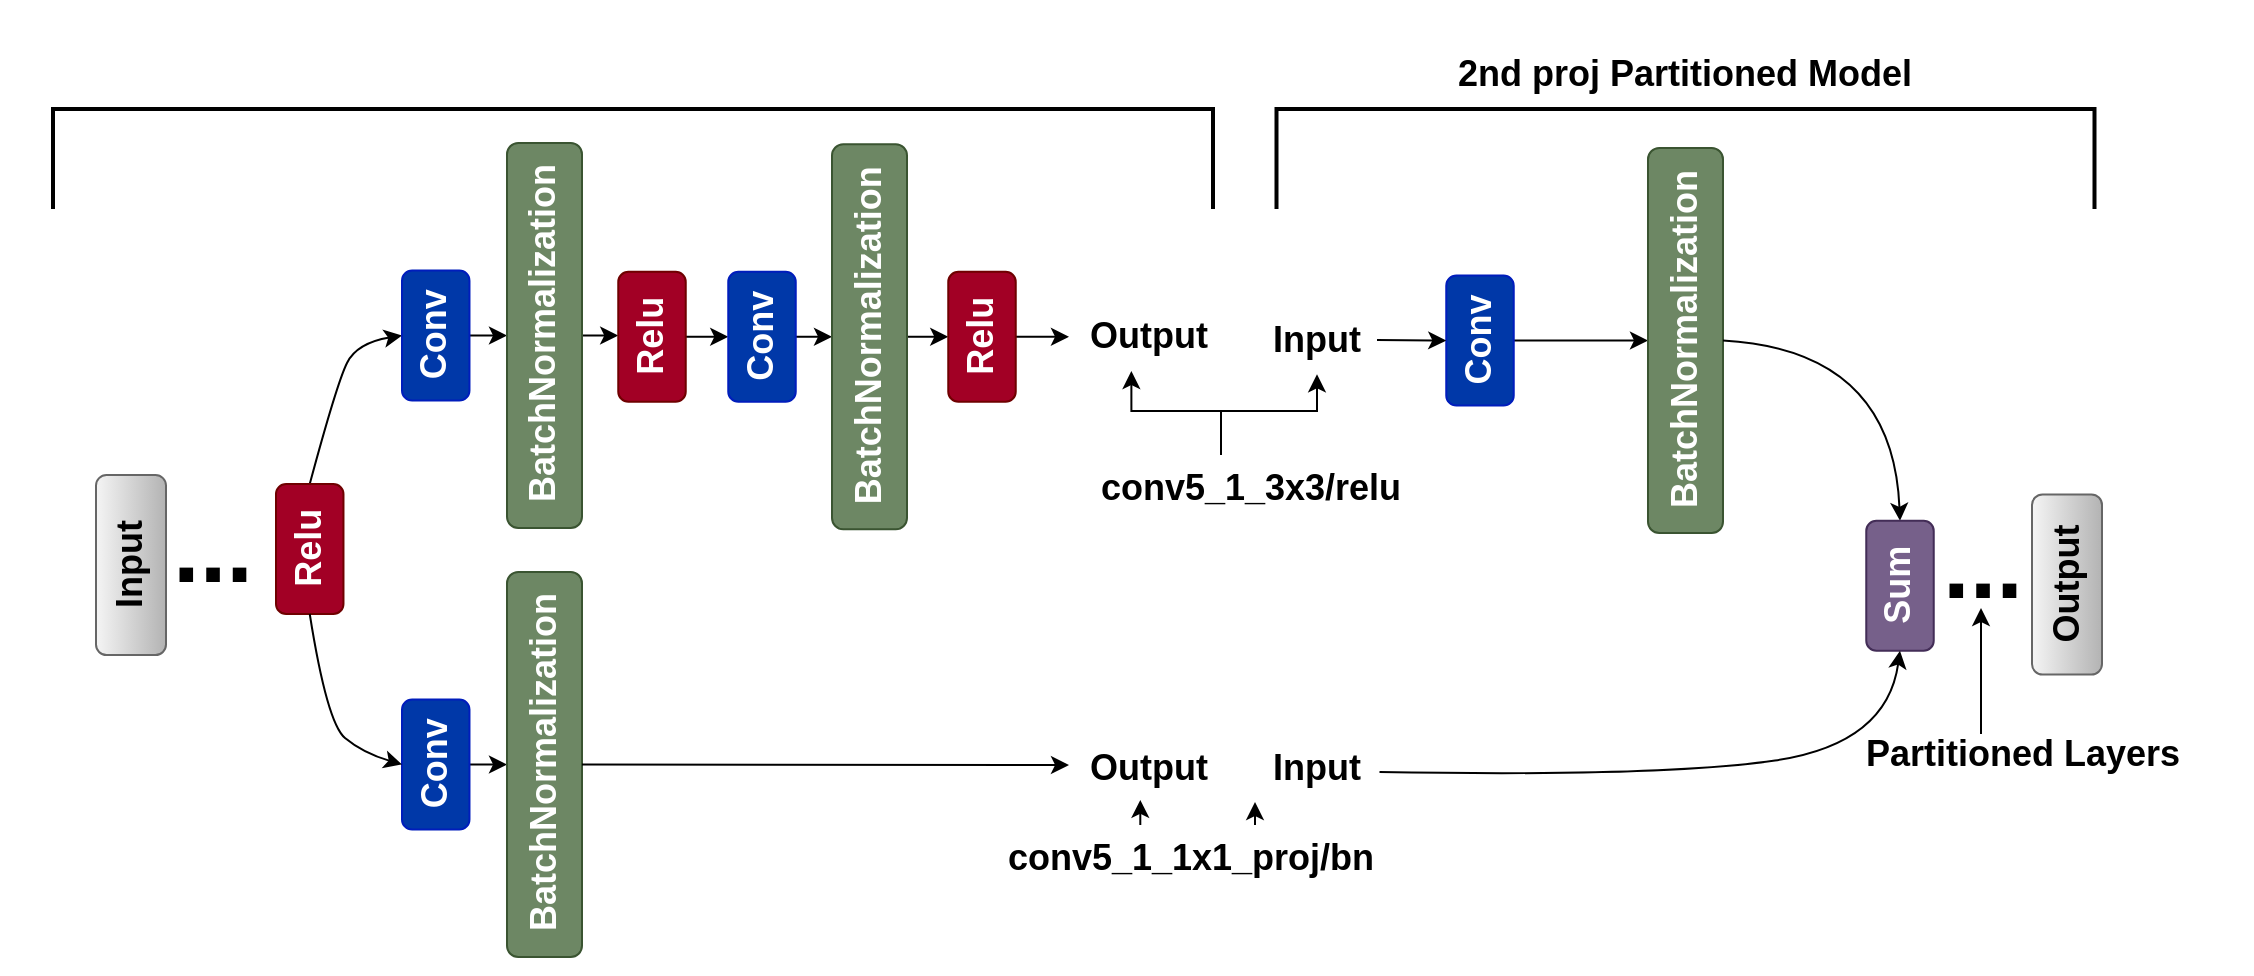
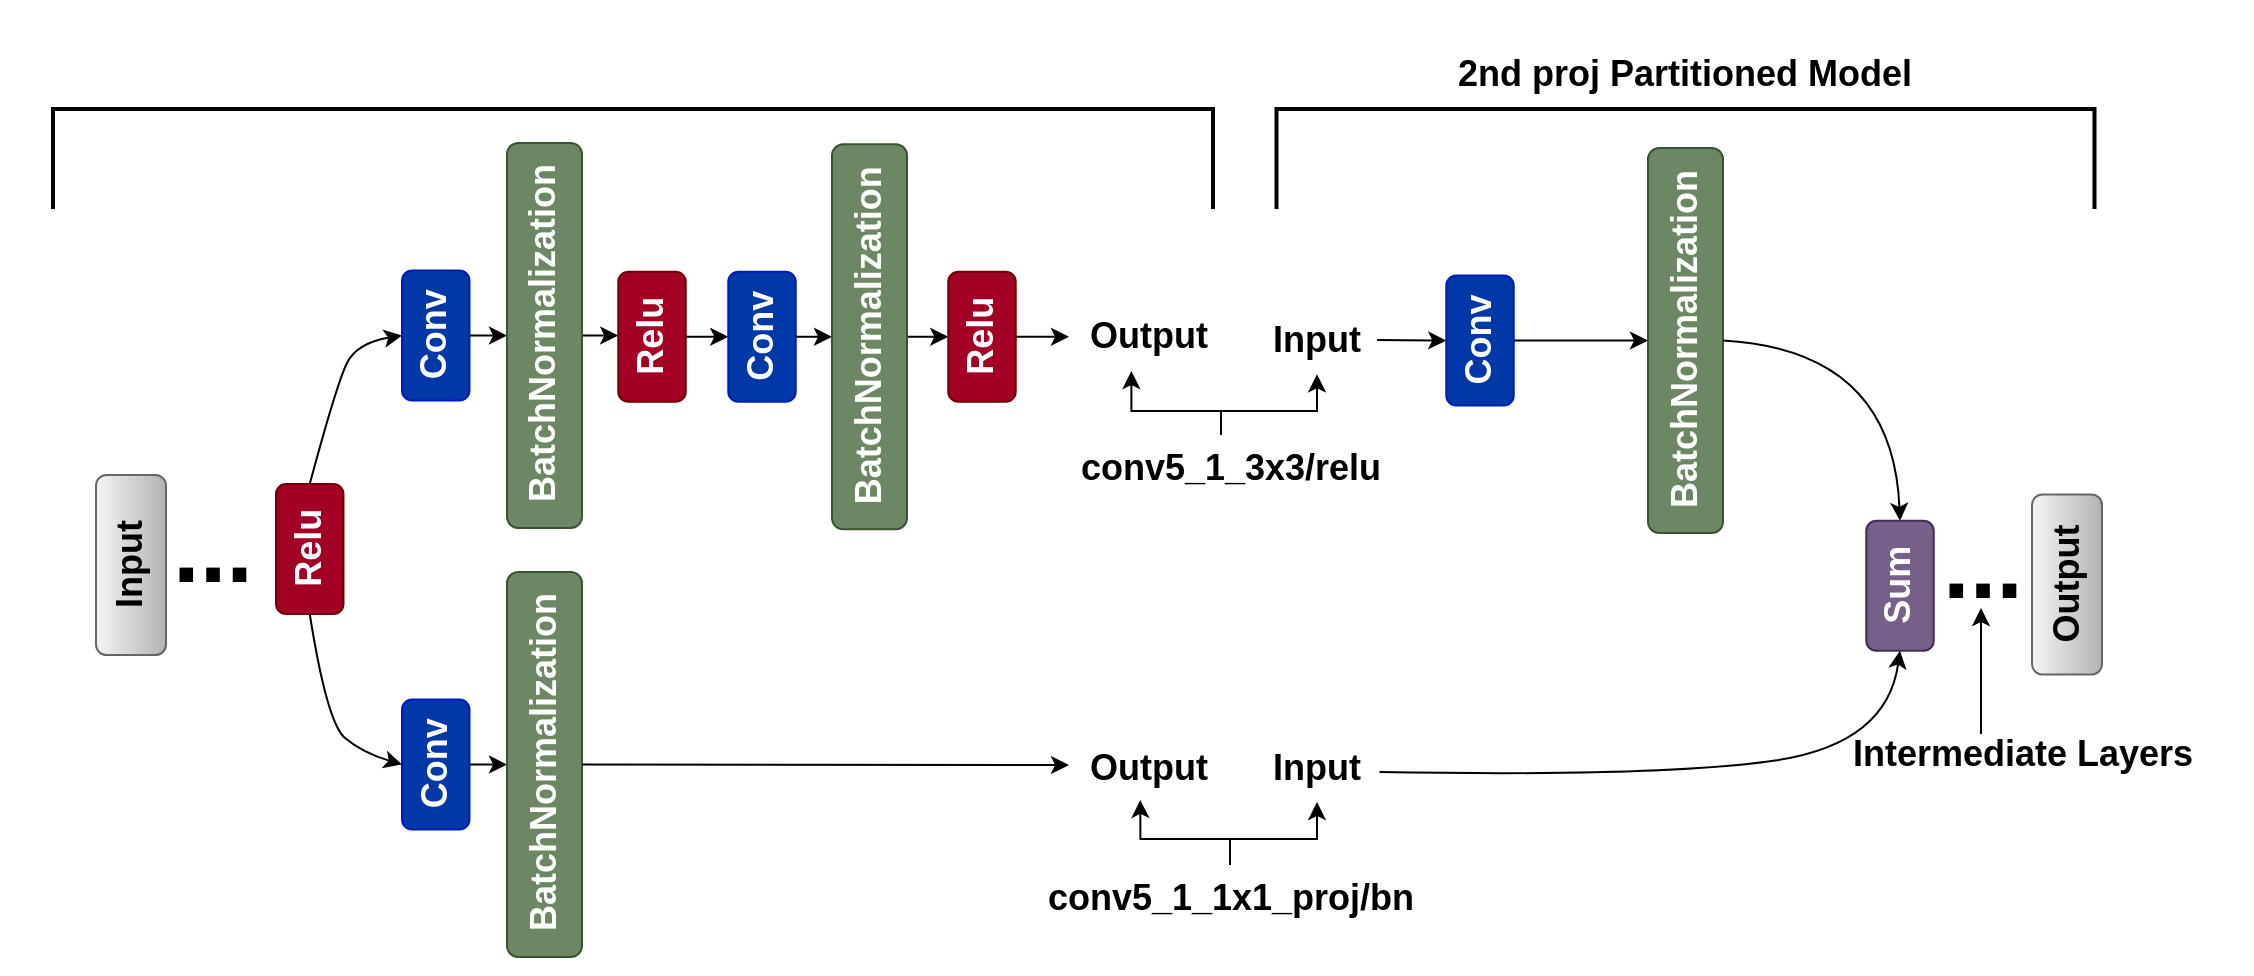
- <mxCell id="39" value="&lt;font style=&quot;font-size: 18px;&quot;&gt;conv5_1_3x3/relu&lt;/font&gt;" style="text;html=1;align=center;verticalAlign=middle;resizable=0;points=[];autosize=1;strokeColor=none;fillColor=none;fontSize=14;fontStyle=1" parent="1" vertex="1"><mxGeometry x="540.5" y="227" width="168" height="34" as="geometry" /></mxCell>
+ <mxCell id="39" value="&lt;font style=&quot;font-size: 18px;&quot;&gt;conv5_1_3x3/relu&lt;/font&gt;" style="text;html=1;align=center;verticalAlign=middle;resizable=0;points=[];autosize=1;strokeColor=none;fillColor=none;fontSize=14;fontStyle=1" parent="1" vertex="1"><mxGeometry x="530.5" y="217" width="168" height="34" as="geometry" /></mxCell>
- <mxCell id="40" value="&lt;span style=&quot;font-size: 18px;&quot;&gt;Partitioned Layers&lt;/span&gt;" style="text;html=1;align=center;verticalAlign=middle;resizable=0;points=[];autosize=1;strokeColor=none;fillColor=none;fontSize=14;fontStyle=1" parent="1" vertex="1"><mxGeometry x="917" y="360" width="188" height="34" as="geometry" /></mxCell>
+ <mxCell id="40" value="&lt;span style=&quot;font-size: 18px;&quot;&gt;Intermediate Layers&lt;/span&gt;" style="text;html=1;align=center;verticalAlign=middle;resizable=0;points=[];autosize=1;strokeColor=none;fillColor=none;fontSize=14;fontStyle=1" parent="1" vertex="1"><mxGeometry x="917" y="360" width="188" height="34" as="geometry" /></mxCell>
- <mxCell id="36" value="&lt;font style=&quot;font-size: 18px;&quot;&gt;conv5_1_1x1_proj/bn&lt;/font&gt;" style="text;html=1;align=center;verticalAlign=middle;resizable=0;points=[];autosize=1;strokeColor=none;fillColor=none;fontSize=14;fontStyle=1" parent="1" vertex="1"><mxGeometry x="494" y="412" width="201" height="34" as="geometry" /></mxCell>
+ <mxCell id="36" value="&lt;font style=&quot;font-size: 18px;&quot;&gt;conv5_1_1x1_proj/bn&lt;/font&gt;" style="text;html=1;align=center;verticalAlign=middle;resizable=0;points=[];autosize=1;strokeColor=none;fillColor=none;fontSize=14;fontStyle=1" parent="1" vertex="1"><mxGeometry x="514" y="432" width="201" height="34" as="geometry" /></mxCell>
